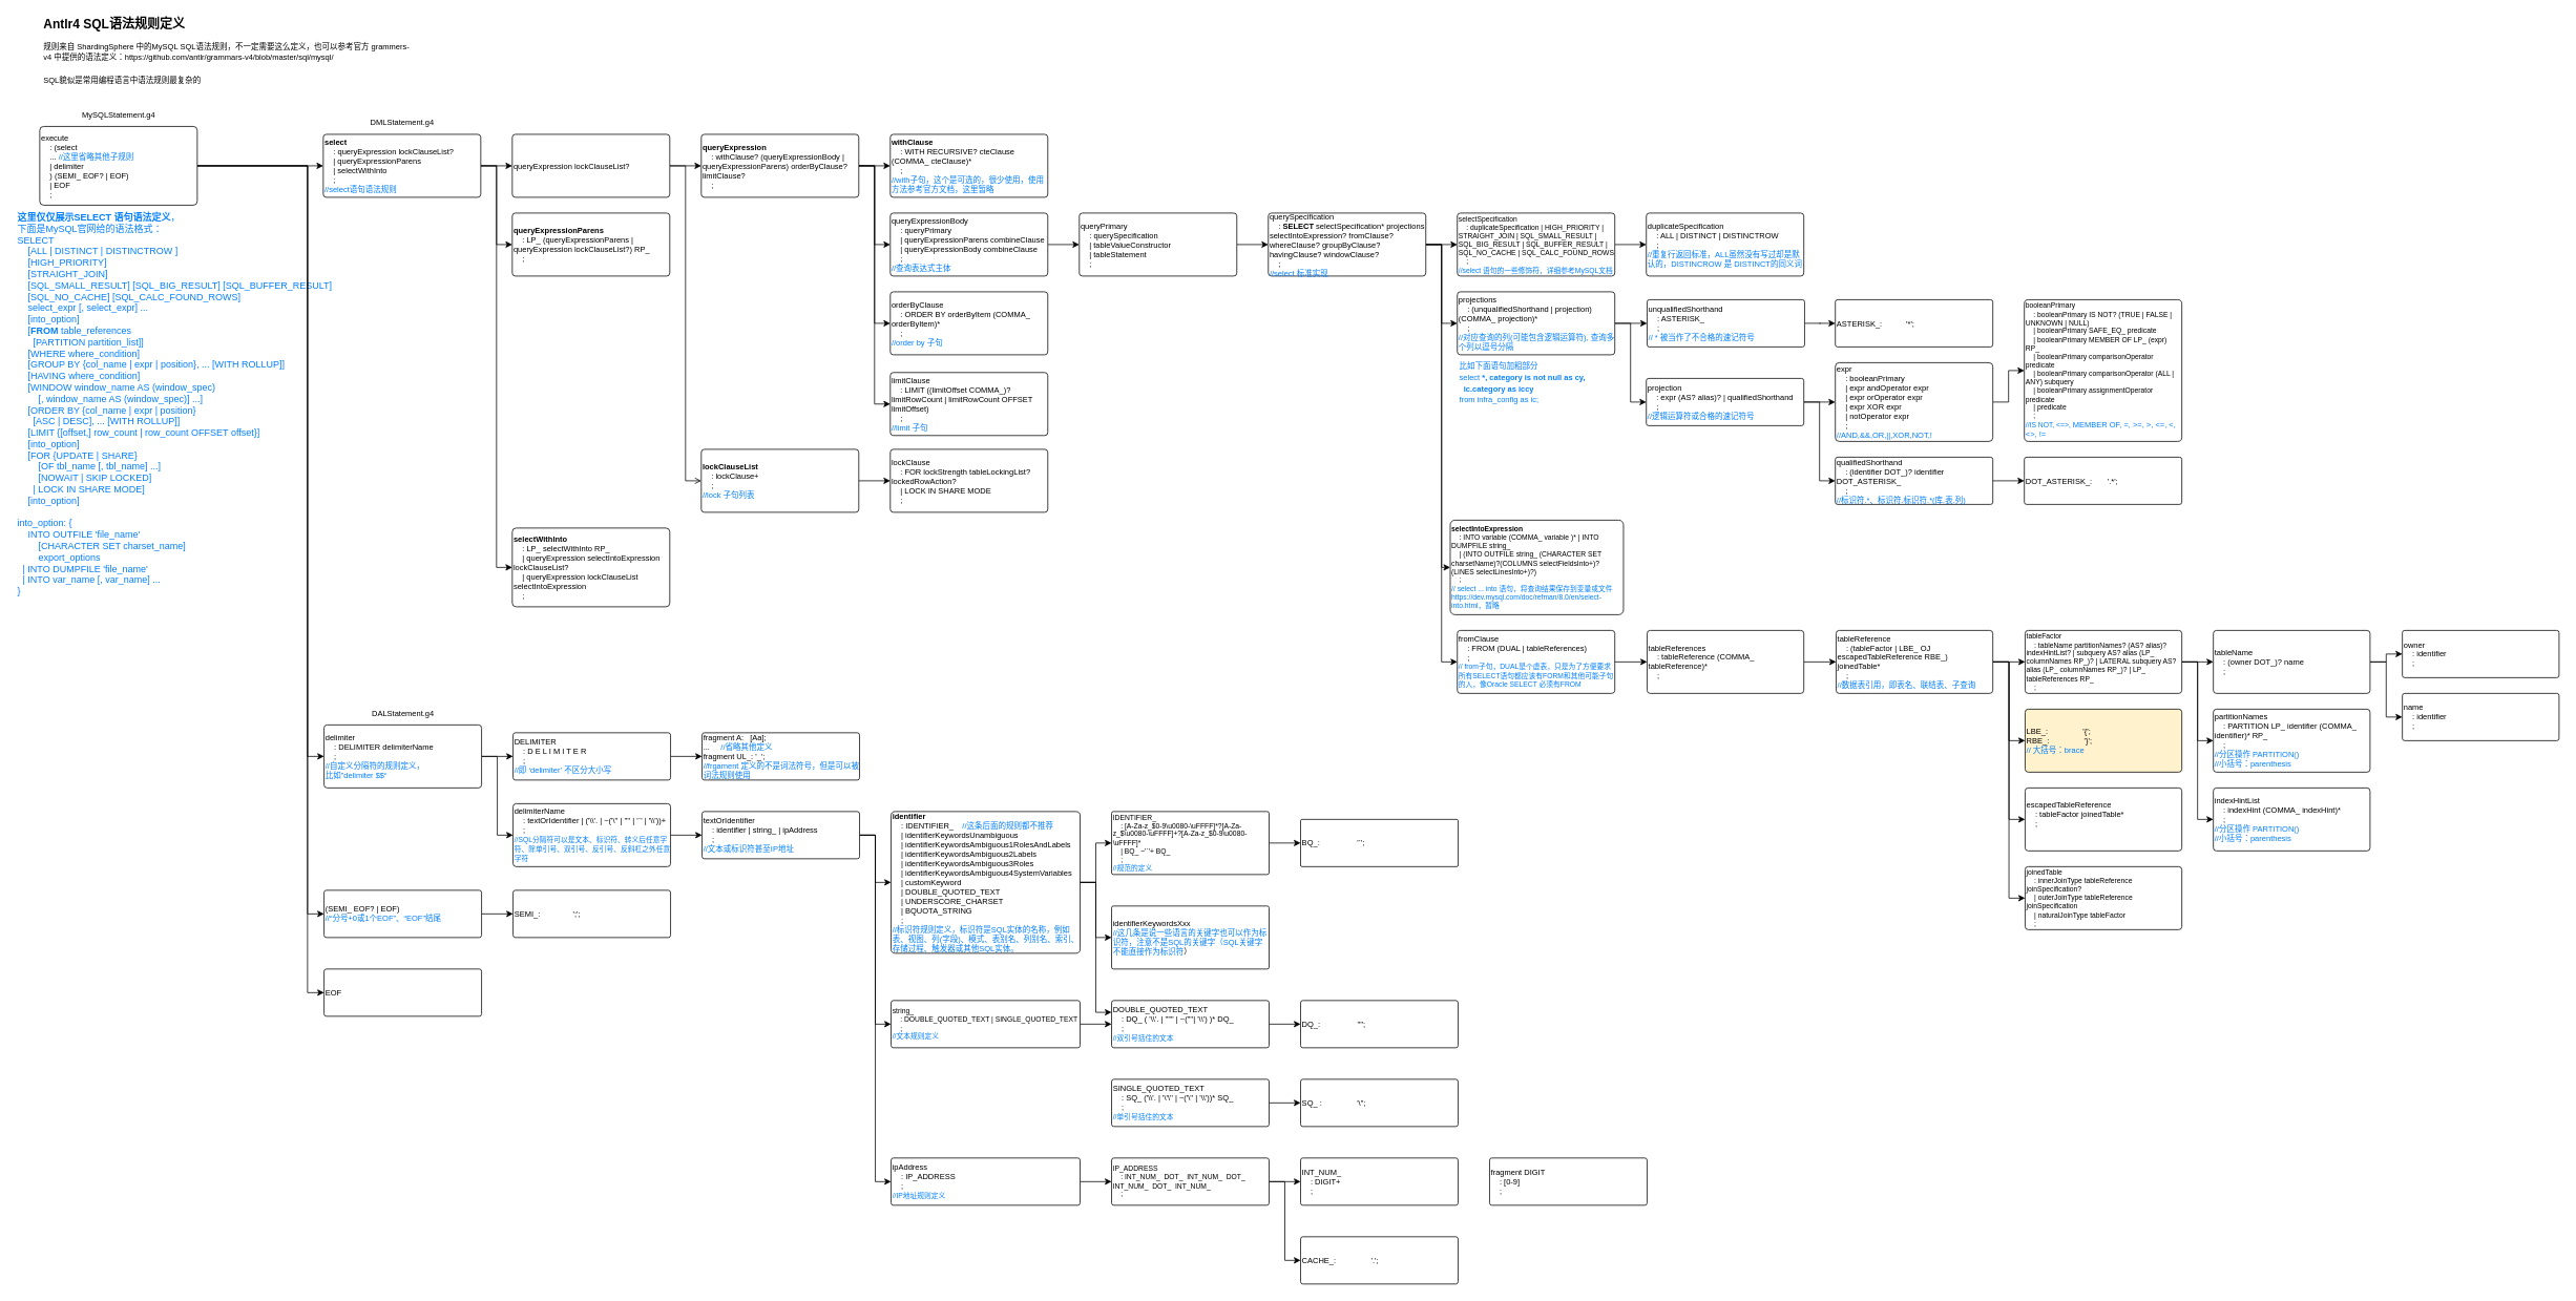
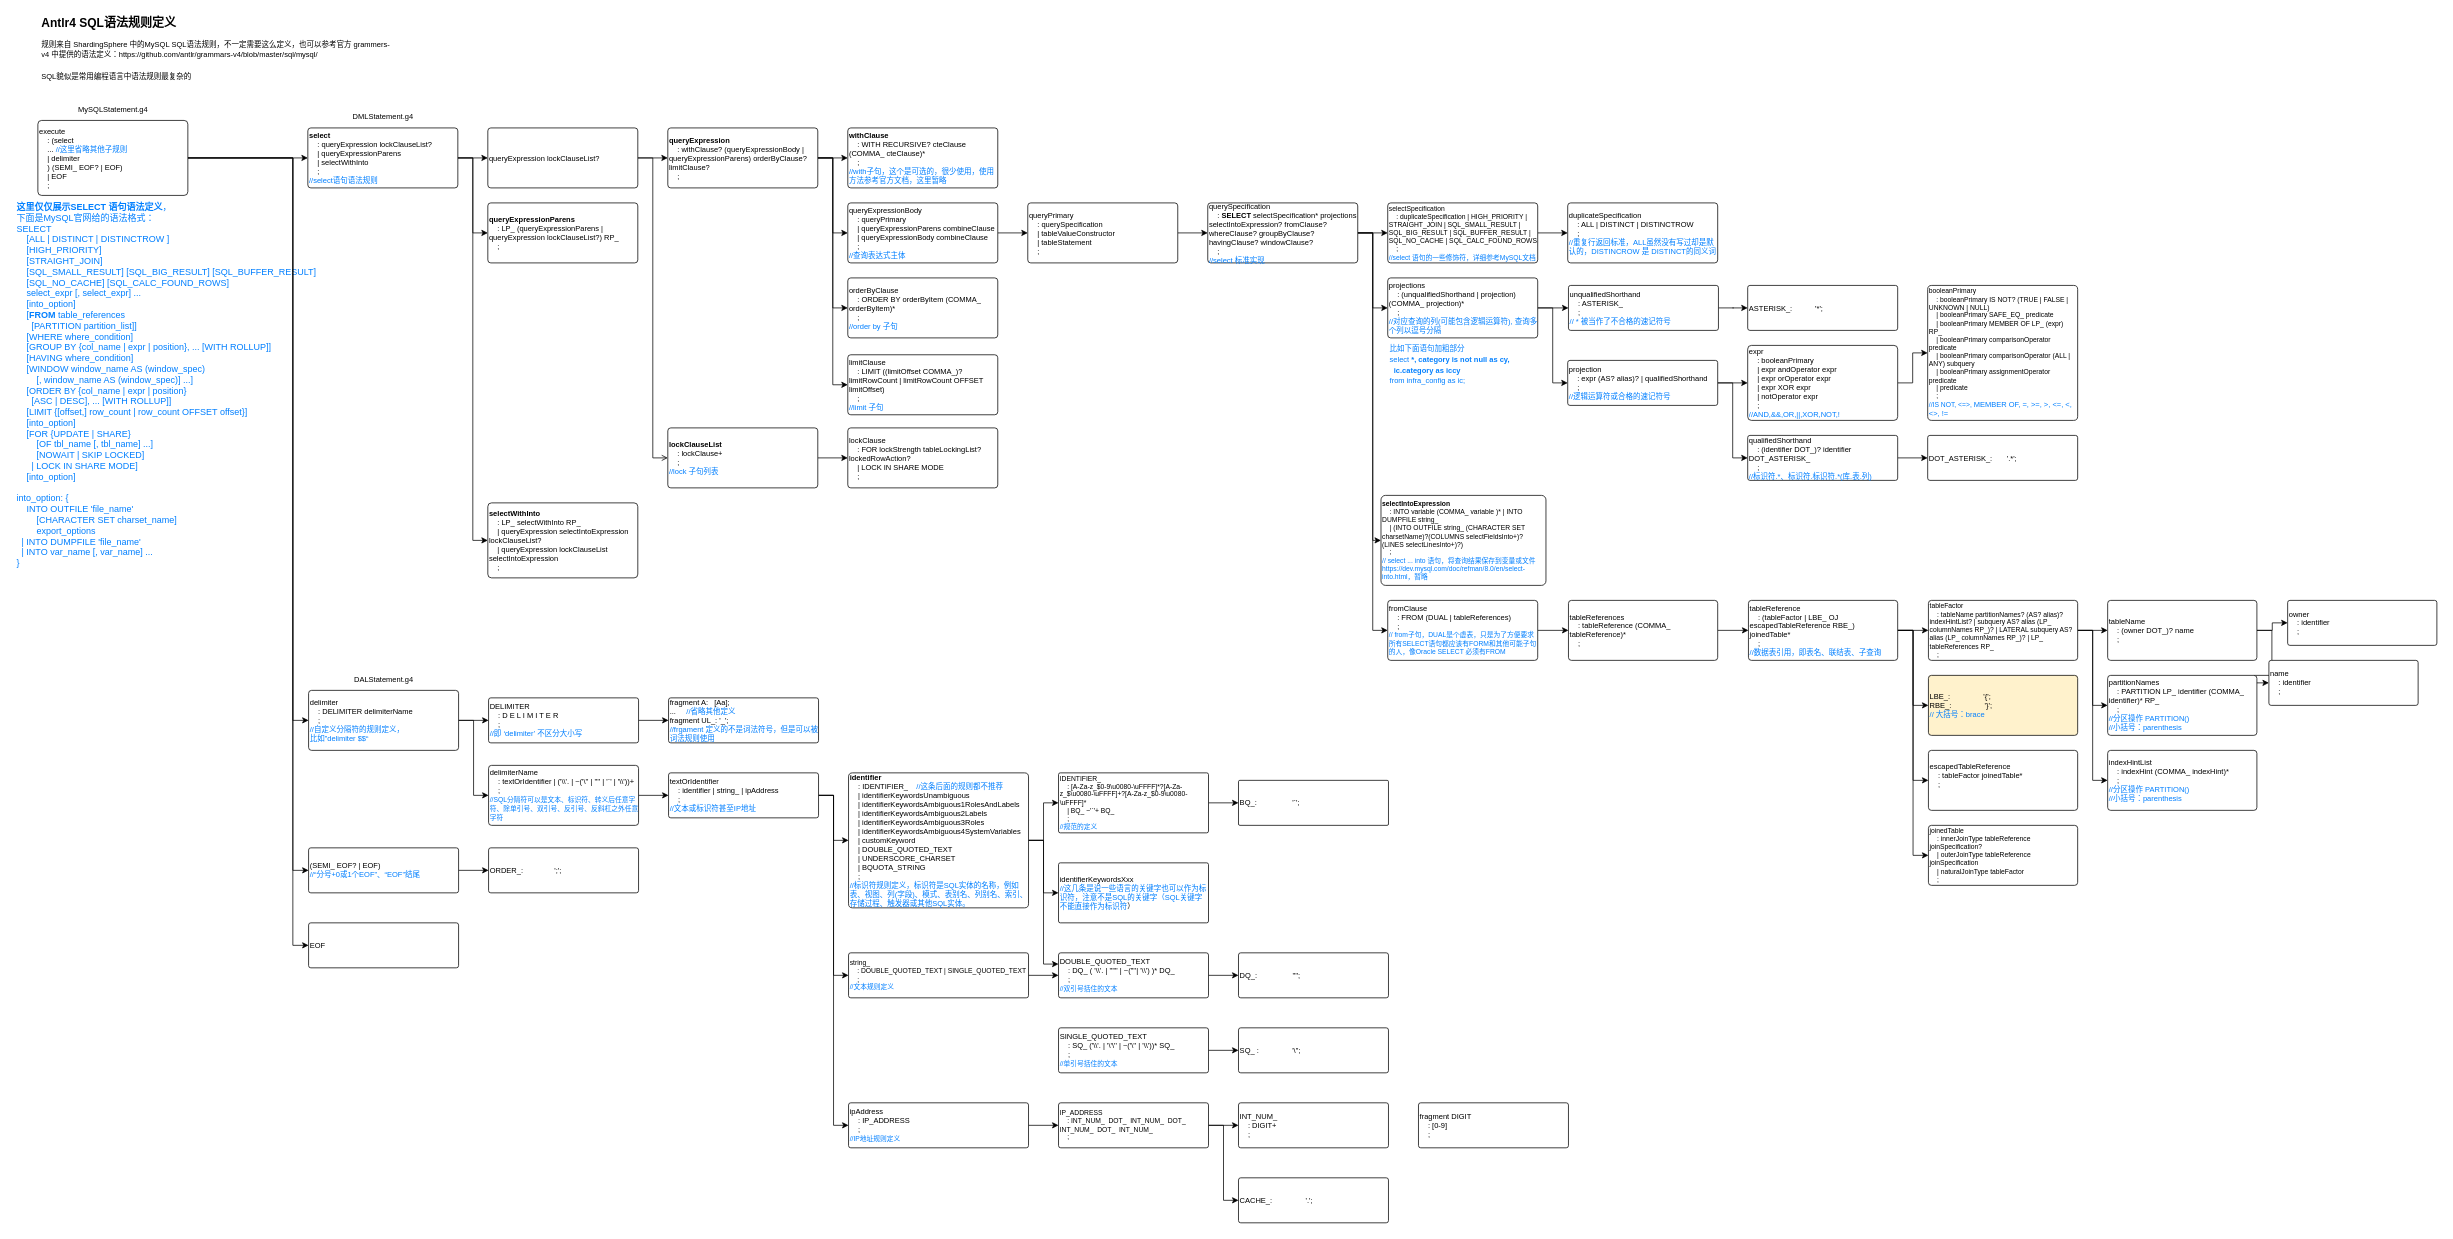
- <mxCell id="120" value="&lt;div style=&quot;&quot;&gt;&lt;div style=&quot;&quot;&gt;&lt;div style=&quot;&quot;&gt;&lt;div style=&quot;&quot;&gt;&lt;div style=&quot;&quot;&gt;&lt;div&gt;name&lt;/div&gt;&lt;div&gt;&amp;nbsp; &amp;nbsp; : identifier&lt;/div&gt;&lt;div&gt;&amp;nbsp; &amp;nbsp; ;&lt;/div&gt;&lt;/div&gt;&lt;/div&gt;&lt;/div&gt;&lt;/div&gt;&lt;/div&gt;" style="rounded=1;whiteSpace=wrap;html=1;align=left;arcSize=5;fontSize=10;" parent="1" vertex="1"><mxGeometry x="3050" y="880" width="199" height="60" as="geometry" /></mxCell>
+ <mxCell id="120" value="&lt;div style=&quot;&quot;&gt;&lt;div style=&quot;&quot;&gt;&lt;div style=&quot;&quot;&gt;&lt;div style=&quot;&quot;&gt;&lt;div style=&quot;&quot;&gt;&lt;div&gt;name&lt;/div&gt;&lt;div&gt;&amp;nbsp; &amp;nbsp; : identifier&lt;/div&gt;&lt;div&gt;&amp;nbsp; &amp;nbsp; ;&lt;/div&gt;&lt;/div&gt;&lt;/div&gt;&lt;/div&gt;&lt;/div&gt;&lt;/div&gt;" style="rounded=1;whiteSpace=wrap;html=1;align=left;arcSize=5;fontSize=10;" parent="1" vertex="1"><mxGeometry x="3025" y="880" width="199" height="60" as="geometry" /></mxCell>
- <mxCell id="24" value="&lt;div style=&quot;&quot;&gt;&lt;div style=&quot;&quot;&gt;SEMI_:&amp;nbsp; &amp;nbsp; &amp;nbsp; &amp;nbsp; &amp;nbsp; &amp;nbsp; &amp;nbsp; &amp;nbsp;';';&lt;br&gt;&lt;/div&gt;&lt;/div&gt;" style="rounded=1;whiteSpace=wrap;html=1;align=left;arcSize=5;fontSize=10;" parent="1" vertex="1"><mxGeometry x="651" y="1130" width="200" height="60" as="geometry" /></mxCell>
+ <mxCell id="24" value="&lt;div style=&quot;&quot;&gt;&lt;div style=&quot;&quot;&gt;ORDER_:&amp;nbsp; &amp;nbsp; &amp;nbsp; &amp;nbsp; &amp;nbsp; &amp;nbsp; &amp;nbsp; &amp;nbsp;';';&lt;br&gt;&lt;/div&gt;&lt;/div&gt;" style="rounded=1;whiteSpace=wrap;html=1;align=left;arcSize=5;fontSize=10;" parent="1" vertex="1"><mxGeometry x="651" y="1130" width="200" height="60" as="geometry" /></mxCell>
